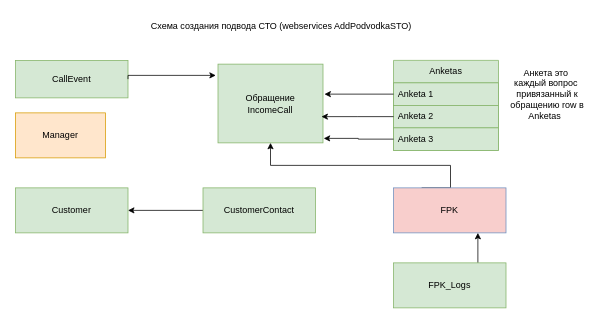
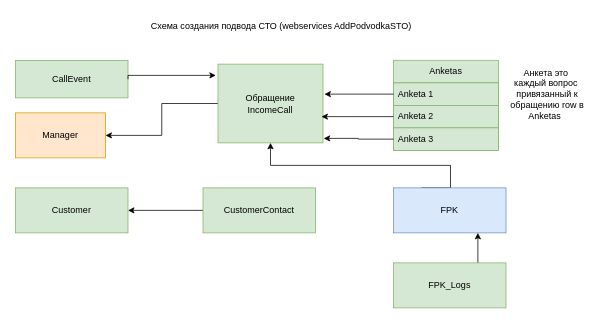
+ <mxCell id="2" style="edgeStyle=orthogonalEdgeStyle;rounded=0;orthogonalLoop=1;jettySize=auto;html=1;entryX=1;entryY=0.5;entryDx=0;entryDy=0;" edge="1" parent="1" source="3" target="14"><mxGeometry relative="1" as="geometry" /></mxCell>
- <mxCell id="18" value="FPK" style="rounded=0;whiteSpace=wrap;html=1;fillColor=#f8cecc;strokeColor=#6c8ebf;" vertex="1" parent="1"><mxGeometry x="524" y="250" width="150" height="60" as="geometry" /></mxCell>
+ <mxCell id="18" value="FPK" style="rounded=0;whiteSpace=wrap;html=1;fillColor=#dae8fc;strokeColor=#6c8ebf;" vertex="1" parent="1"><mxGeometry x="524" y="250" width="150" height="60" as="geometry" /></mxCell>
